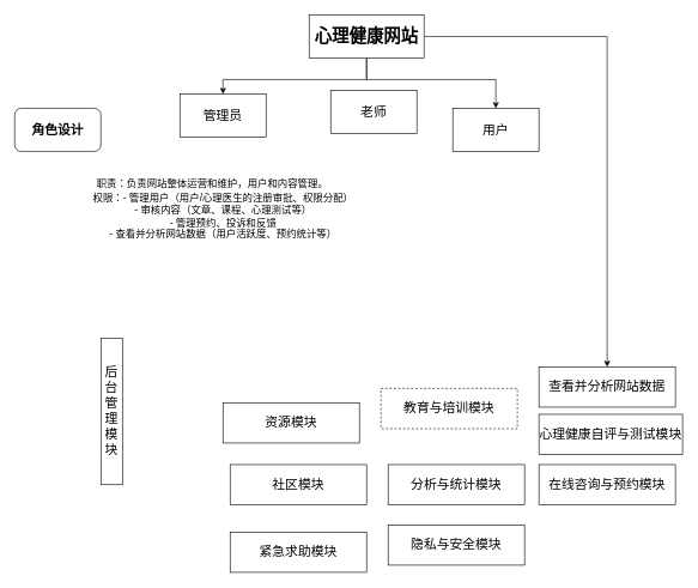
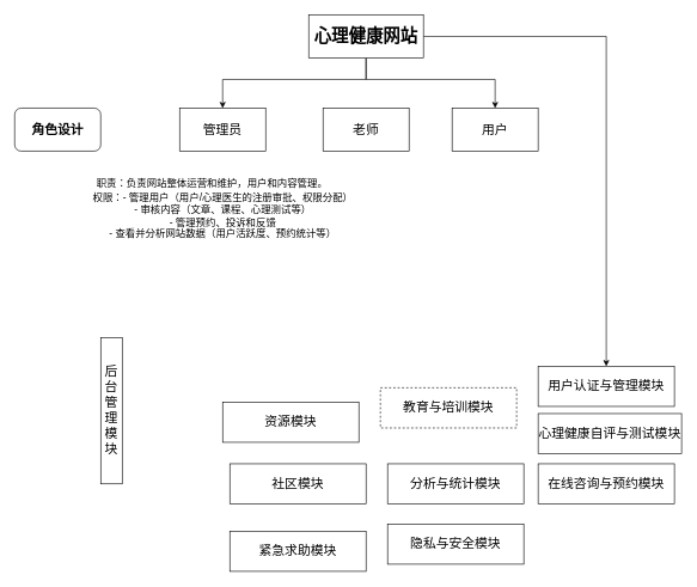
- <mxCell id="18" value="&lt;span style=&quot;font-size: 18px;&quot;&gt;老师&lt;/span&gt;" style="rounded=0;whiteSpace=wrap;html=1;labelBackgroundColor=none;" vertex="1" parent="1"><mxGeometry x="460" y="125" width="120" height="60" as="geometry" /></mxCell>
+ <mxCell id="18" value="&lt;span style=&quot;font-size: 18px;&quot;&gt;老师&lt;/span&gt;" style="rounded=0;whiteSpace=wrap;html=1;labelBackgroundColor=none;" vertex="1" parent="1"><mxGeometry x="450" y="150" width="120" height="60" as="geometry" /></mxCell>
- <mxCell id="16" value="&lt;font style=&quot;font-size: 18px;&quot;&gt;管理员&lt;/font&gt;" style="rounded=0;whiteSpace=wrap;html=1;labelBackgroundColor=none;" vertex="1" parent="1"><mxGeometry x="250" y="130" width="120" height="60" as="geometry" /></mxCell>
+ <mxCell id="16" value="&lt;font style=&quot;font-size: 18px;&quot;&gt;管理员&lt;/font&gt;" style="rounded=0;whiteSpace=wrap;html=1;labelBackgroundColor=none;" vertex="1" parent="1"><mxGeometry x="250" y="150" width="120" height="60" as="geometry" /></mxCell>
- <mxCell id="6" value="&lt;font style=&quot;font-size: 18px;&quot;&gt;查看并分析网站数据&lt;/font&gt;" style="rounded=0;whiteSpace=wrap;html=1;labelBackgroundColor=none;" vertex="1" parent="1"><mxGeometry x="750" y="510" width="190" height="56" as="geometry" /></mxCell>
+ <mxCell id="6" value="&lt;font style=&quot;font-size: 18px;&quot;&gt;用户认证与管理模块&lt;/font&gt;" style="rounded=0;whiteSpace=wrap;html=1;labelBackgroundColor=none;" vertex="1" parent="1"><mxGeometry x="750" y="510" width="190" height="56" as="geometry" /></mxCell>
